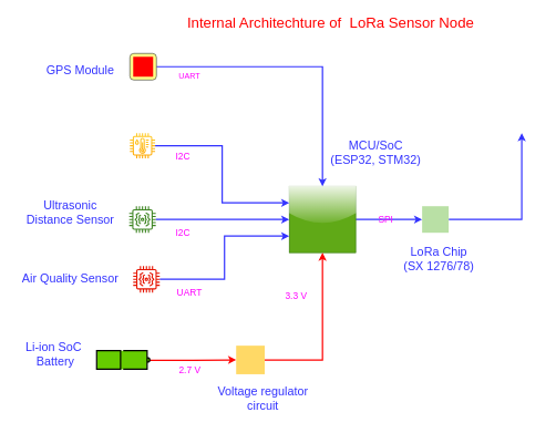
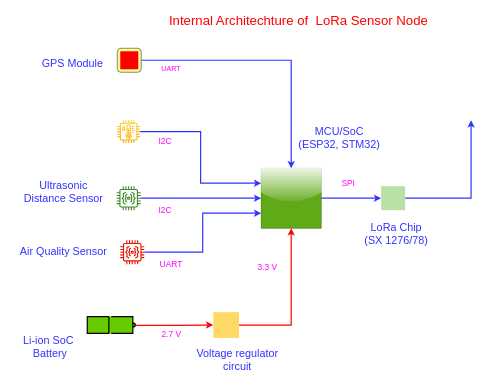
- <mxCell id="15" value="&lt;font style=&quot;font-size: 14px;&quot; color=&quot;#FF00FF&quot;&gt;SPI&lt;/font&gt;" style="text;html=1;align=center;verticalAlign=middle;resizable=0;points=[];autosize=1;strokeColor=none;fillColor=none;" vertex="1" parent="1"><mxGeometry x="555" y="315" width="50" height="30" as="geometry" /></mxCell>
+ <mxCell id="15" value="&lt;font style=&quot;font-size: 14px;&quot; color=&quot;#FF00FF&quot;&gt;SPI&lt;/font&gt;" style="text;html=1;align=center;verticalAlign=middle;resizable=0;points=[];autosize=1;strokeColor=none;fillColor=none;" vertex="1" parent="1"><mxGeometry x="555" y="290" width="50" height="30" as="geometry" /></mxCell>
- <mxCell id="11" value="&lt;div style=&quot;font-size: 18px;&quot;&gt;&lt;font style=&quot;font-size: 18px;&quot; color=&quot;#3333FF&quot;&gt;Li-ion SoC&lt;/font&gt;&lt;/div&gt;&lt;div style=&quot;font-size: 18px;&quot;&gt;&lt;font style=&quot;font-size: 18px;&quot; color=&quot;#3333FF&quot;&gt;&amp;nbsp;Battery&lt;/font&gt;&lt;/div&gt;" style="text;html=1;align=center;verticalAlign=middle;resizable=0;points=[];autosize=1;strokeColor=none;fillColor=none;" vertex="1" parent="1"><mxGeometry x="25" y="503" width="110" height="60" as="geometry" /></mxCell>
+ <mxCell id="11" value="&lt;div style=&quot;font-size: 18px;&quot;&gt;&lt;font style=&quot;font-size: 18px;&quot; color=&quot;#3333FF&quot;&gt;Li-ion SoC&lt;/font&gt;&lt;/div&gt;&lt;div style=&quot;font-size: 18px;&quot;&gt;&lt;font style=&quot;font-size: 18px;&quot; color=&quot;#3333FF&quot;&gt;&amp;nbsp;Battery&lt;/font&gt;&lt;/div&gt;" style="text;html=1;align=center;verticalAlign=middle;resizable=0;points=[];autosize=1;strokeColor=none;fillColor=none;" vertex="1" parent="1"><mxGeometry x="25" y="548" width="110" height="60" as="geometry" /></mxCell>
